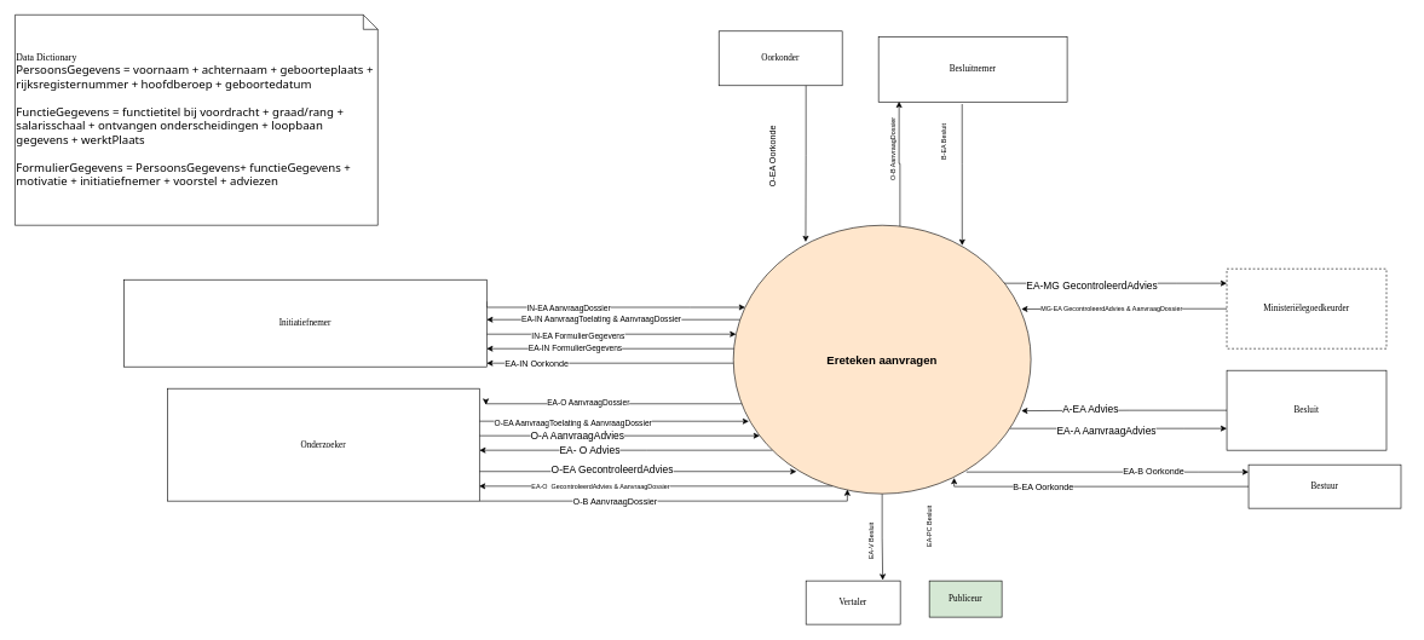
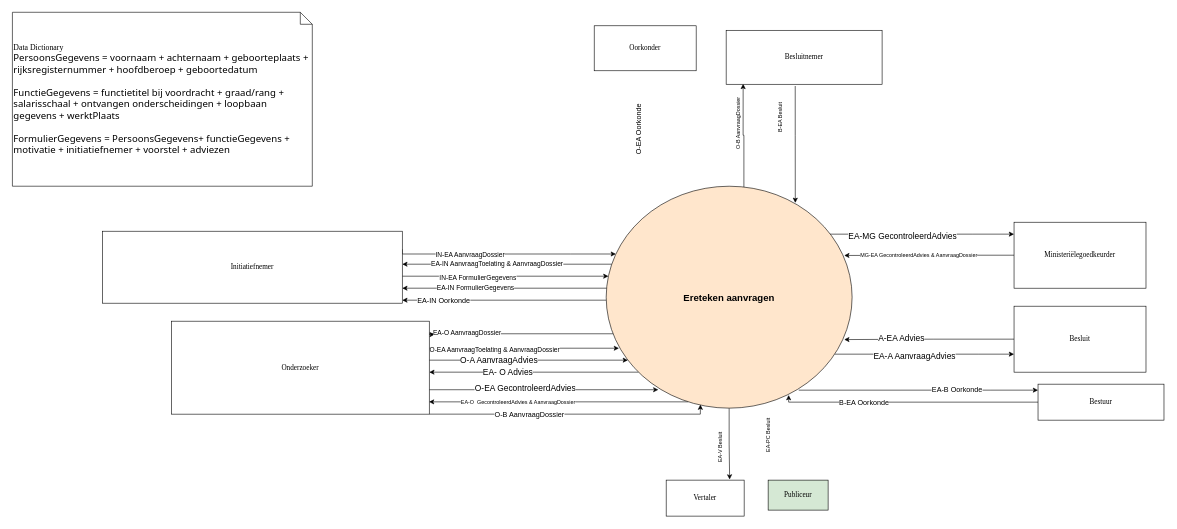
- <mxCell id="13" style="edgeStyle=orthogonalEdgeStyle;rounded=0;orthogonalLoop=1;jettySize=auto;html=1;entryX=0.243;entryY=0.062;entryDx=0;entryDy=0;entryPerimeter=0;fontSize=9;exitX=0.706;exitY=0.967;exitDx=0;exitDy=0;exitPerimeter=0;" edge="1" parent="1" source="41" target="17"><mxGeometry relative="1" as="geometry" /></mxCell>
- <mxCell id="47" value="Ministeriëlegoedkeurder" style="rounded=0;whiteSpace=wrap;html=1;shadow=0;comic=0;labelBackgroundColor=none;strokeWidth=1;fontFamily=Verdana;fontSize=12;align=center;arcSize=50;dashed=1;" parent="1" vertex="1"><mxGeometry x="1690" y="370" width="220" height="110" as="geometry" /></mxCell>
+ <mxCell id="47" value="Ministeriëlegoedkeurder" style="rounded=0;whiteSpace=wrap;html=1;shadow=0;comic=0;labelBackgroundColor=none;strokeWidth=1;fontFamily=Verdana;fontSize=12;align=center;arcSize=50;" parent="1" vertex="1"><mxGeometry x="1690" y="370" width="220" height="110" as="geometry" /></mxCell>
- <mxCell id="35" value="Onderzoeker" style="rounded=0;whiteSpace=wrap;html=1;shadow=0;comic=0;labelBackgroundColor=none;strokeWidth=1;fontFamily=Verdana;fontSize=12;align=center;arcSize=50;" parent="1" vertex="1"><mxGeometry x="230" y="535" width="430" height="155" as="geometry" /></mxCell>
+ <mxCell id="35" value="Onderzoeker" style="rounded=0;whiteSpace=wrap;html=1;shadow=0;comic=0;labelBackgroundColor=none;strokeWidth=1;fontFamily=Verdana;fontSize=12;align=center;arcSize=50;" parent="1" vertex="1"><mxGeometry x="285" y="535" width="430" height="155" as="geometry" /></mxCell>
- <mxCell id="57" value="Bestuur" style="rounded=0;whiteSpace=wrap;html=1;shadow=0;comic=0;labelBackgroundColor=none;strokeWidth=1;fontFamily=Verdana;fontSize=12;align=center;arcSize=50;" vertex="1" parent="1"><mxGeometry x="1720" y="640" width="210" height="60" as="geometry" /></mxCell>
+ <mxCell id="57" value="Bestuur" style="rounded=0;whiteSpace=wrap;html=1;shadow=0;comic=0;labelBackgroundColor=none;strokeWidth=1;fontFamily=Verdana;fontSize=12;align=center;arcSize=50;" vertex="1" parent="1"><mxGeometry x="1730" y="640" width="210" height="60" as="geometry" /></mxCell>
